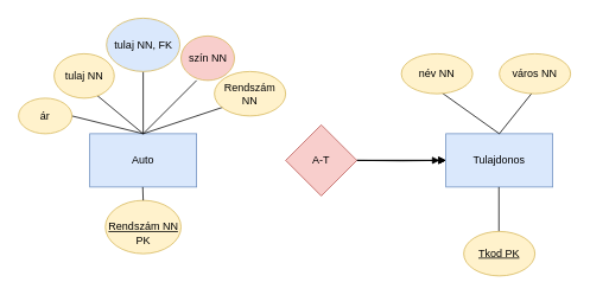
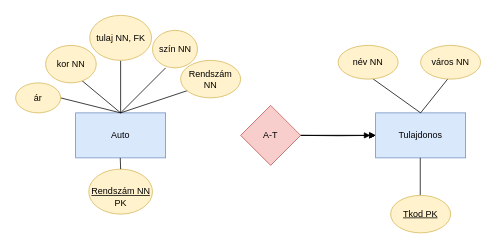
- <mxCell id="15" value="tulaj NN, FK" style="ellipse;whiteSpace=wrap;html=1;fillColor=#dae8fc;strokeColor=#d6b656;" vertex="1" parent="1"><mxGeometry x="118.75" y="20" width="82.5" height="60" as="geometry" /></mxCell>
+ <mxCell id="15" value="tulaj NN, FK" style="ellipse;whiteSpace=wrap;html=1;fillColor=#fff2cc;strokeColor=#d6b656;" vertex="1" parent="1"><mxGeometry x="118.75" y="20" width="82.5" height="60" as="geometry" /></mxCell>
- <mxCell id="11" value="szín NN" style="ellipse;whiteSpace=wrap;html=1;fillColor=#f8cecc;strokeColor=#d6b656;" vertex="1" parent="1"><mxGeometry x="202.5" y="40" width="60" height="50" as="geometry" /></mxCell>
+ <mxCell id="11" value="szín NN" style="ellipse;whiteSpace=wrap;html=1;fillColor=#fff2cc;strokeColor=#d6b656;" vertex="1" parent="1"><mxGeometry x="202.5" y="40" width="60" height="50" as="geometry" /></mxCell>
- <mxCell id="12" value="tulaj NN" style="ellipse;whiteSpace=wrap;html=1;fillColor=#fff2cc;strokeColor=#d6b656;" vertex="1" parent="1"><mxGeometry x="60" y="60" width="67.5" height="50" as="geometry" /></mxCell>
+ <mxCell id="12" value="kor NN" style="ellipse;whiteSpace=wrap;html=1;fillColor=#fff2cc;strokeColor=#d6b656;" vertex="1" parent="1"><mxGeometry x="60" y="60" width="67.5" height="50" as="geometry" /></mxCell>
